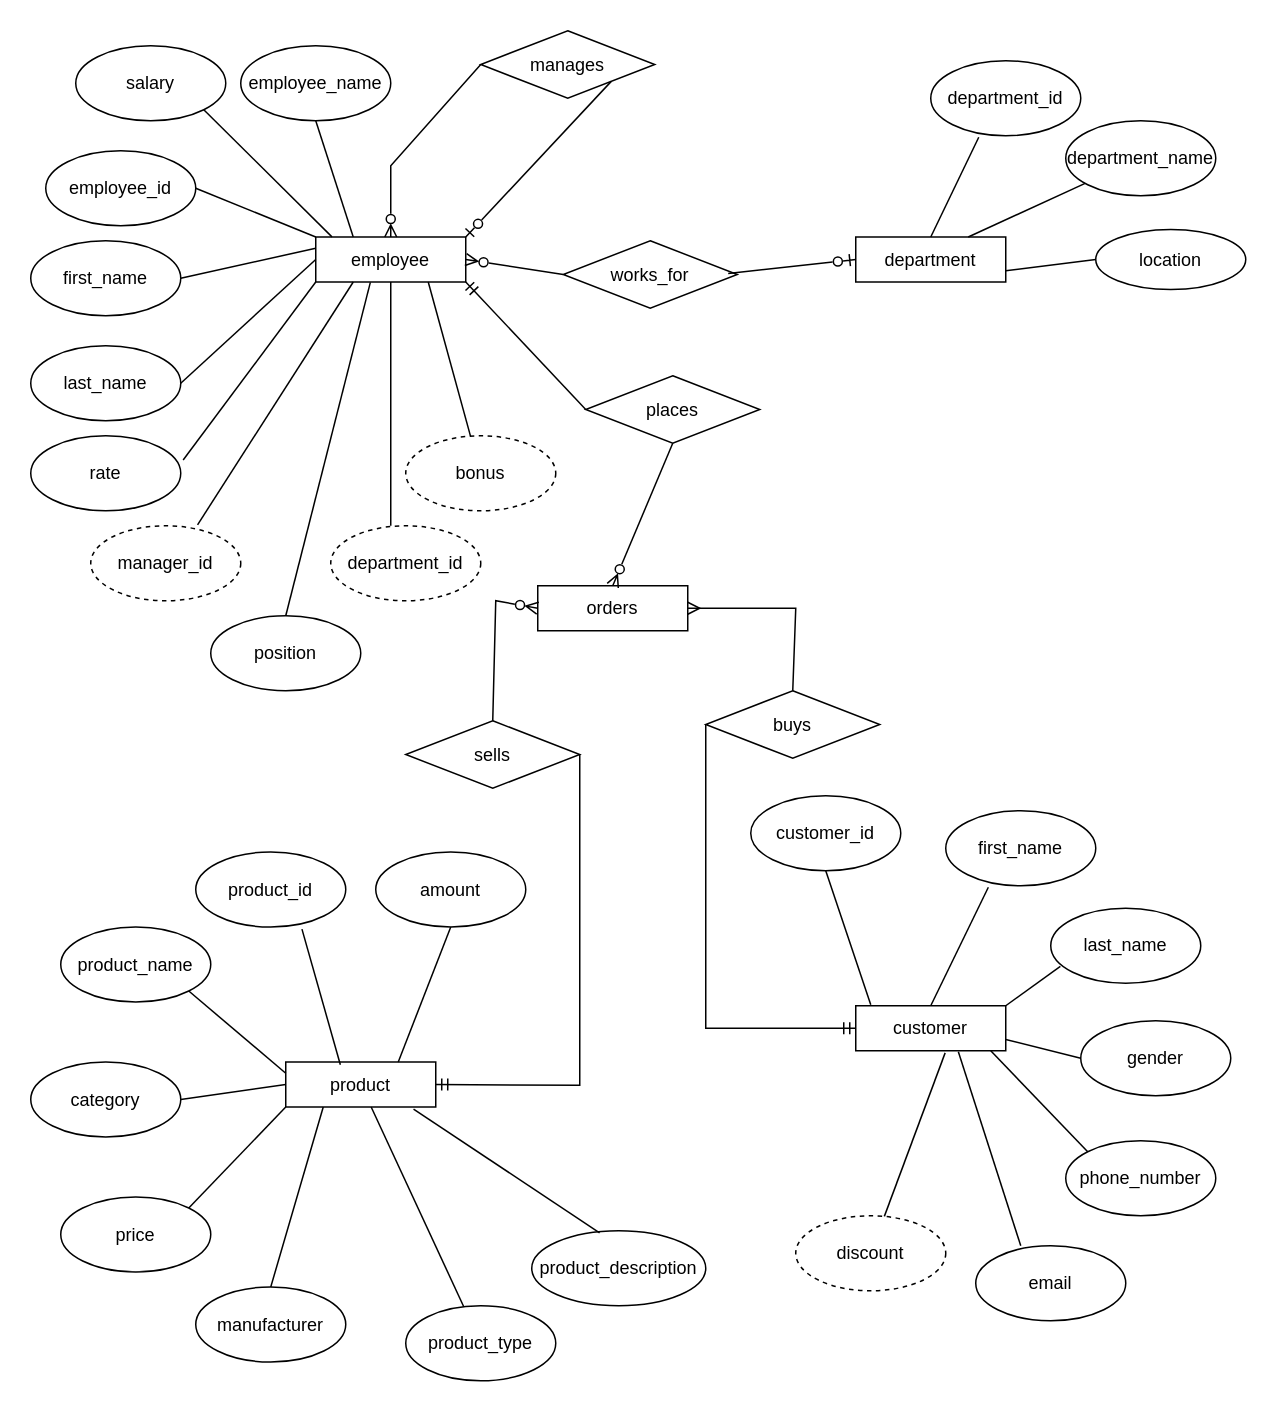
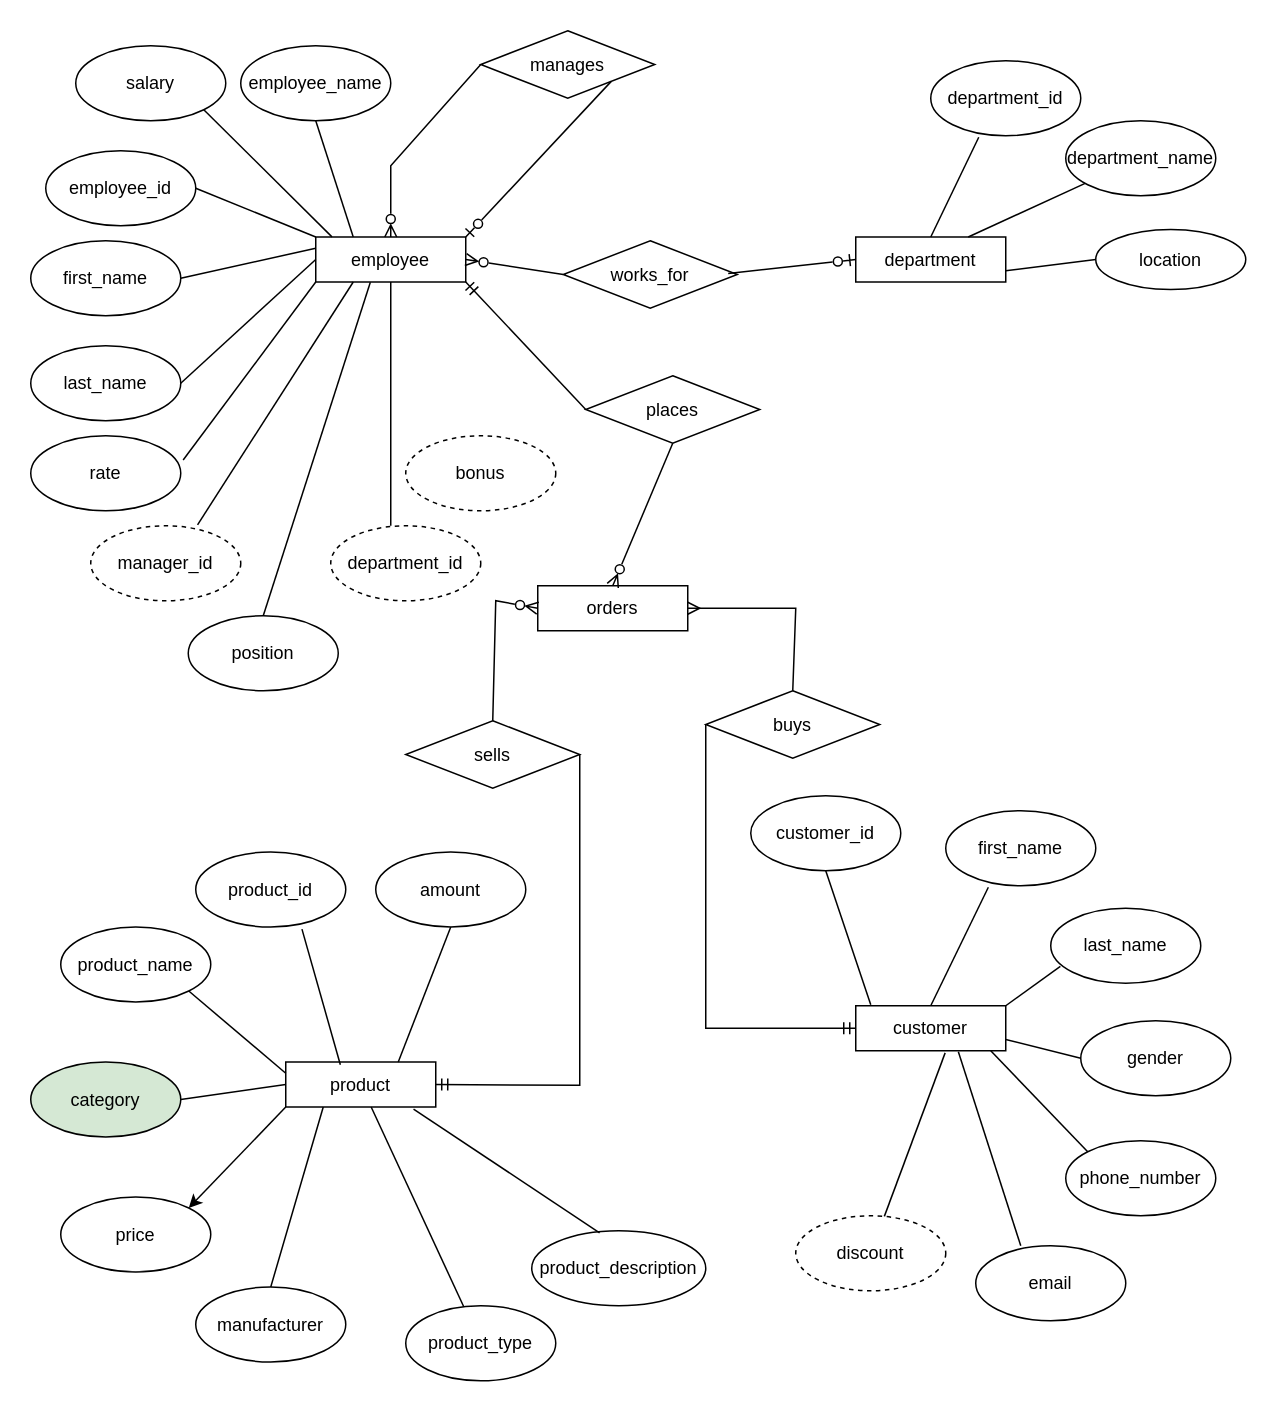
- <mxCell id="51" value="" style="endArrow=none;html=1;rounded=0;entryX=0.75;entryY=1;entryDx=0;entryDy=0;" edge="1" parent="1" source="31" target="2"><mxGeometry width="50" height="50" relative="1" as="geometry"><mxPoint x="210" y="430" as="sourcePoint" /><mxPoint x="246" y="230" as="targetPoint" /></mxGeometry></mxCell>
- <mxCell id="23" value="position" style="ellipse;whiteSpace=wrap;html=1;" vertex="1" parent="1"><mxGeometry x="140" y="410" width="100" height="50" as="geometry" /></mxCell>
+ <mxCell id="23" value="position" style="ellipse;whiteSpace=wrap;html=1;" vertex="1" parent="1"><mxGeometry x="125" y="410" width="100" height="50" as="geometry" /></mxCell>
- <mxCell id="12" value="category" style="ellipse;whiteSpace=wrap;html=1;" vertex="1" parent="1"><mxGeometry x="20" y="707.5" width="100" height="50" as="geometry" /></mxCell>
+ <mxCell id="12" value="category" style="ellipse;whiteSpace=wrap;html=1;fillColor=#d5e8d4;" vertex="1" parent="1"><mxGeometry x="20" y="707.5" width="100" height="50" as="geometry" /></mxCell>
- <mxCell id="63" value="" style="endArrow=none;html=1;rounded=0;exitX=0;exitY=1;exitDx=0;exitDy=0;entryX=1;entryY=0;entryDx=0;entryDy=0;" edge="1" parent="1" source="4" target="11"><mxGeometry width="50" height="50" relative="1" as="geometry"><mxPoint x="285" y="727.5" as="sourcePoint" /><mxPoint x="320" y="637.5" as="targetPoint" /></mxGeometry></mxCell>
+ <mxCell id="63" value="" style="endArrow=classic;html=1;rounded=0;exitX=0;exitY=1;exitDx=0;exitDy=0;entryX=1;entryY=0;entryDx=0;entryDy=0;" edge="1" parent="1" source="4" target="11"><mxGeometry width="50" height="50" relative="1" as="geometry"><mxPoint x="285" y="727.5" as="sourcePoint" /><mxPoint x="320" y="637.5" as="targetPoint" /></mxGeometry></mxCell>
